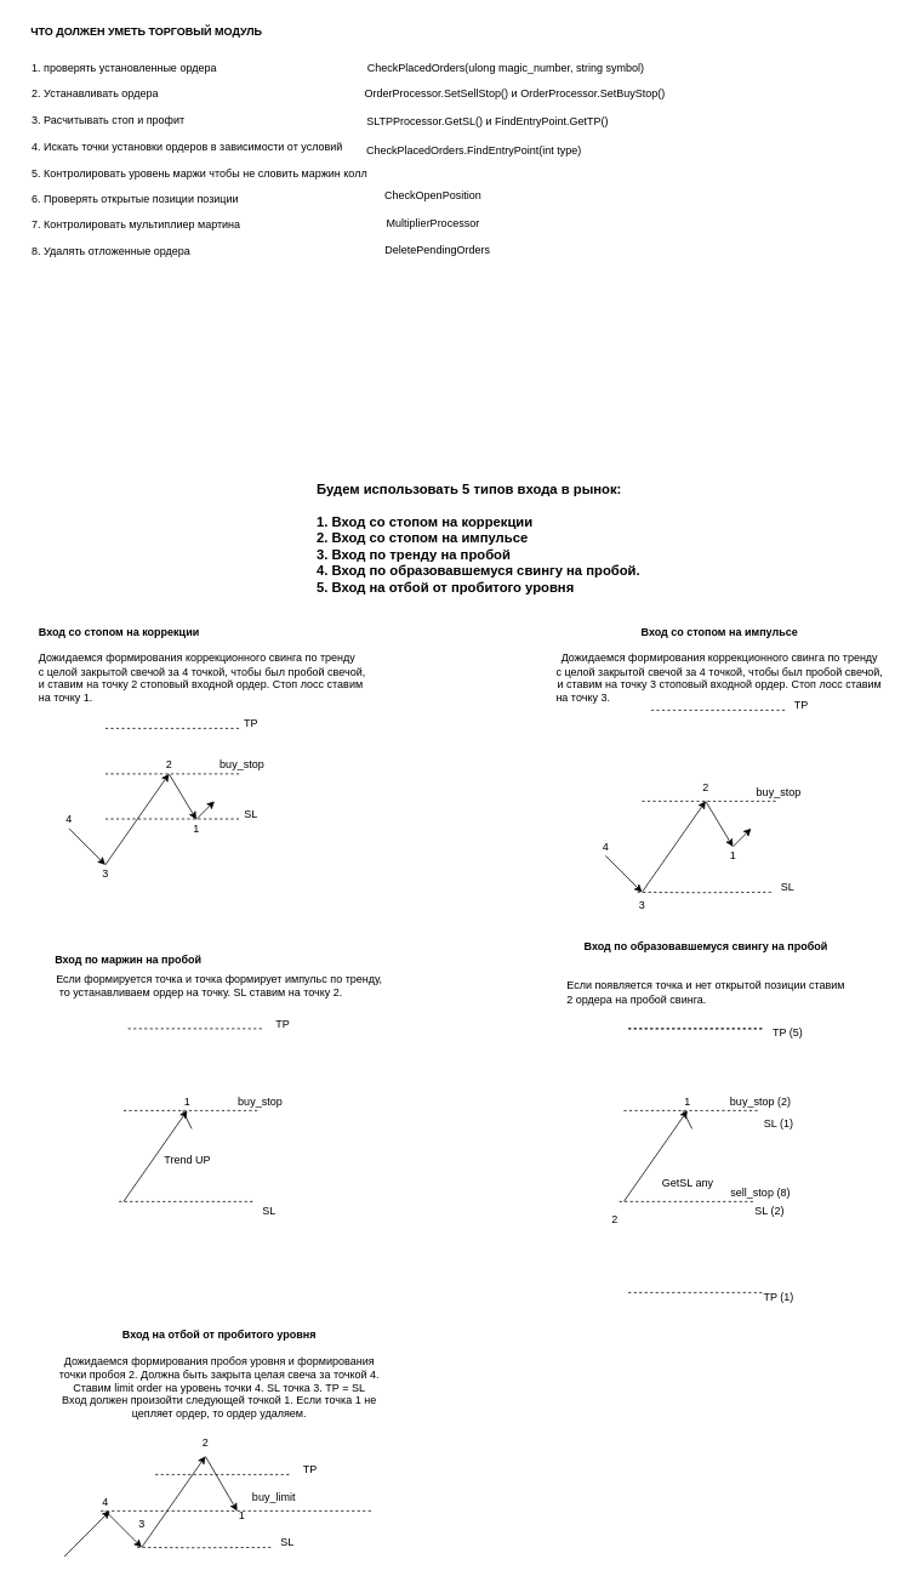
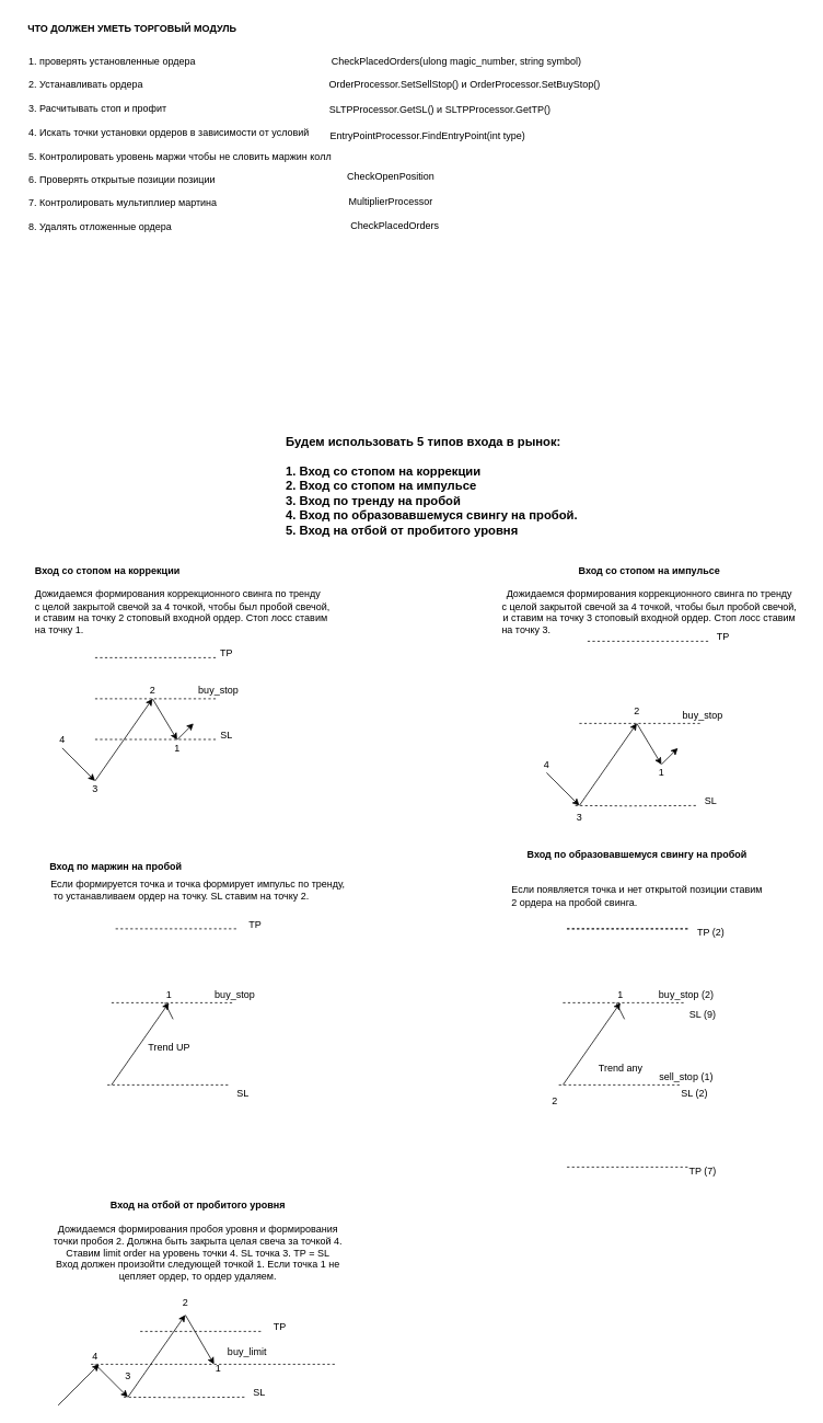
- <mxCell id="67" value="SLTPProcessor.GetSL() и FindEntryPoint.GetTP()&lt;br&gt;&amp;nbsp;" style="text;html=1;align=center;verticalAlign=middle;resizable=0;points=[];autosize=1;strokeColor=none;fillColor=none;" parent="1" vertex="1"><mxGeometry x="390" y="120" width="290" height="40" as="geometry" /></mxCell>
+ <mxCell id="67" value="SLTPProcessor.GetSL() и SLTPProcessor.GetTP()&lt;br&gt;&amp;nbsp;" style="text;html=1;align=center;verticalAlign=middle;resizable=0;points=[];autosize=1;strokeColor=none;fillColor=none;" parent="1" vertex="1"><mxGeometry x="390" y="120" width="290" height="40" as="geometry" /></mxCell>
- <mxCell id="68" value="CheckPlacedOrders.FindEntryPoint(int type)" style="text;html=1;align=center;verticalAlign=middle;resizable=0;points=[];autosize=1;strokeColor=none;fillColor=none;" parent="1" vertex="1"><mxGeometry x="390" y="150" width="260" height="30" as="geometry" /></mxCell>
+ <mxCell id="68" value="EntryPointProcessor.FindEntryPoint(int type)" style="text;html=1;align=center;verticalAlign=middle;resizable=0;points=[];autosize=1;strokeColor=none;fillColor=none;" parent="1" vertex="1"><mxGeometry x="390" y="150" width="260" height="30" as="geometry" /></mxCell>
- <mxCell id="71" value="DeletePendingOrders" style="text;html=1;align=center;verticalAlign=middle;resizable=0;points=[];autosize=1;strokeColor=none;fillColor=none;" parent="1" vertex="1"><mxGeometry x="410" y="260" width="140" height="30" as="geometry" /></mxCell>
+ <mxCell id="71" value="CheckPlacedOrders" style="text;html=1;align=center;verticalAlign=middle;resizable=0;points=[];autosize=1;strokeColor=none;fillColor=none;" parent="1" vertex="1"><mxGeometry x="410" y="260" width="140" height="30" as="geometry" /></mxCell>
- <mxCell id="63" value="TP (5)" style="text;html=1;align=center;verticalAlign=middle;resizable=0;points=[];autosize=1;strokeColor=none;fillColor=none;" parent="1" vertex="1"><mxGeometry x="835" y="1120" width="60" height="30" as="geometry" /></mxCell>
+ <mxCell id="63" value="TP (2)" style="text;html=1;align=center;verticalAlign=middle;resizable=0;points=[];autosize=1;strokeColor=none;fillColor=none;" parent="1" vertex="1"><mxGeometry x="835" y="1120" width="60" height="30" as="geometry" /></mxCell>
- <mxCell id="62" value="SL (1)" style="text;html=1;align=center;verticalAlign=middle;resizable=0;points=[];autosize=1;strokeColor=none;fillColor=none;" parent="1" vertex="1"><mxGeometry x="825" y="1220" width="60" height="30" as="geometry" /></mxCell>
+ <mxCell id="62" value="SL (9)" style="text;html=1;align=center;verticalAlign=middle;resizable=0;points=[];autosize=1;strokeColor=none;fillColor=none;" parent="1" vertex="1"><mxGeometry x="825" y="1220" width="60" height="30" as="geometry" /></mxCell>
- <mxCell id="58" value="GetSL any" style="text;html=1;align=center;verticalAlign=middle;resizable=0;points=[];autosize=1;strokeColor=none;fillColor=none;" parent="1" vertex="1"><mxGeometry x="715" y="1285" width="80" height="30" as="geometry" /></mxCell>
+ <mxCell id="58" value="Trend any" style="text;html=1;align=center;verticalAlign=middle;resizable=0;points=[];autosize=1;strokeColor=none;fillColor=none;" parent="1" vertex="1"><mxGeometry x="715" y="1285" width="80" height="30" as="geometry" /></mxCell>
- <mxCell id="59" value="sell_stop (8)" style="text;html=1;align=center;verticalAlign=middle;resizable=0;points=[];autosize=1;strokeColor=none;fillColor=none;" parent="1" vertex="1"><mxGeometry x="790" y="1295" width="90" height="30" as="geometry" /></mxCell>
+ <mxCell id="59" value="sell_stop (1)" style="text;html=1;align=center;verticalAlign=middle;resizable=0;points=[];autosize=1;strokeColor=none;fillColor=none;" parent="1" vertex="1"><mxGeometry x="790" y="1295" width="90" height="30" as="geometry" /></mxCell>
- <mxCell id="64" value="TP (1)" style="text;html=1;align=center;verticalAlign=middle;resizable=0;points=[];autosize=1;strokeColor=none;fillColor=none;" parent="1" vertex="1"><mxGeometry x="825" y="1410" width="60" height="30" as="geometry" /></mxCell>
+ <mxCell id="64" value="TP (7)" style="text;html=1;align=center;verticalAlign=middle;resizable=0;points=[];autosize=1;strokeColor=none;fillColor=none;" parent="1" vertex="1"><mxGeometry x="825" y="1410" width="60" height="30" as="geometry" /></mxCell>
